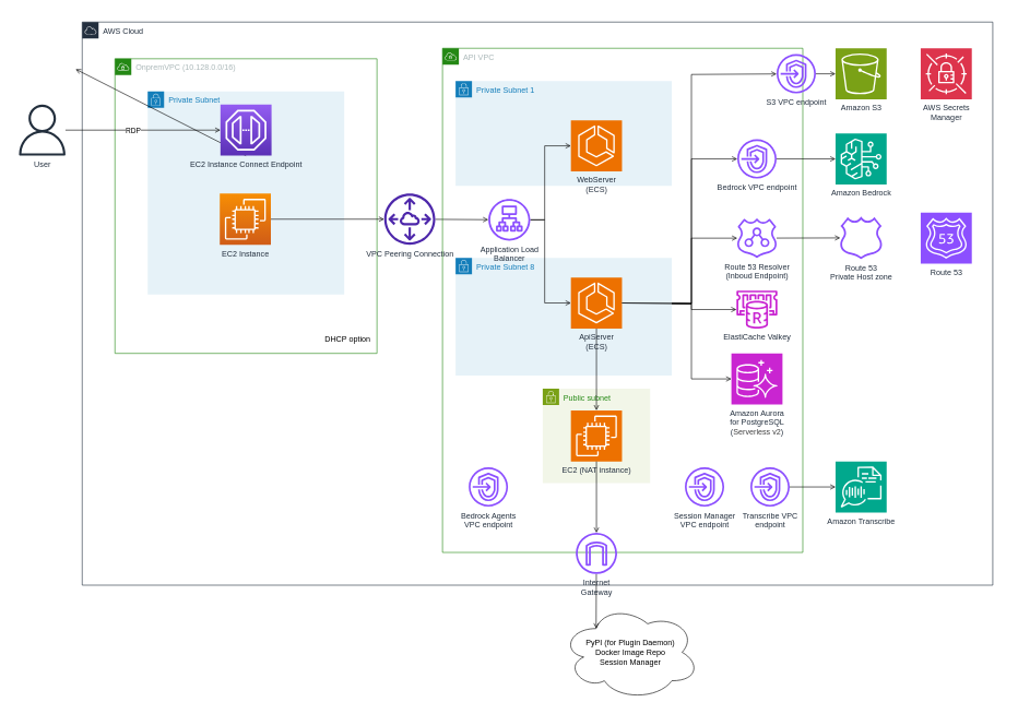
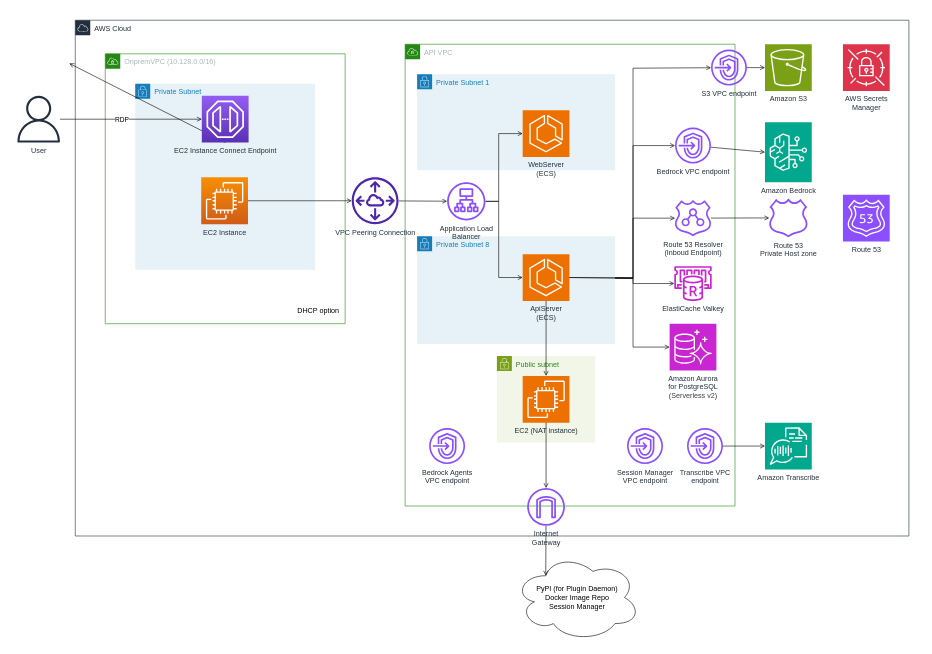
- <mxCell id="14" value="Amazon Bedrock" style="sketch=0;points=[[0,0,0],[0.25,0,0],[0.5,0,0],[0.75,0,0],[1,0,0],[0,1,0],[0.25,1,0],[0.5,1,0],[0.75,1,0],[1,1,0],[0,0.25,0],[0,0.5,0],[0,0.75,0],[1,0.25,0],[1,0.5,0],[1,0.75,0]];outlineConnect=0;fontColor=#232F3E;fillColor=#01A88D;strokeColor=#ffffff;dashed=0;verticalLabelPosition=bottom;verticalAlign=top;align=center;html=1;fontSize=12;fontStyle=0;aspect=fixed;shape=mxgraph.aws4.resourceIcon;resIcon=mxgraph.aws4.bedrock;container=0;" parent="10" vertex="1"><mxGeometry x="1275" y="203" width="78" height="78" as="geometry" /></mxCell>
+ <mxCell id="14" value="Amazon Bedrock" style="sketch=0;points=[[0,0,0],[0.25,0,0],[0.5,0,0],[0.75,0,0],[1,0,0],[0,1,0],[0.25,1,0],[0.5,1,0],[0.75,1,0],[1,1,0],[0,0.25,0],[0,0.5,0],[0,0.75,0],[1,0.25,0],[1,0.5,0],[1,0.75,0]];outlineConnect=0;fontColor=#232F3E;fillColor=#01A88D;strokeColor=#ffffff;dashed=0;verticalLabelPosition=bottom;verticalAlign=top;align=center;html=1;fontSize=12;fontStyle=0;aspect=fixed;shape=mxgraph.aws4.resourceIcon;resIcon=mxgraph.aws4.bedrock;container=0;" parent="10" vertex="1"><mxGeometry x="1275" y="203" width="78" height="100" as="geometry" /></mxCell>
